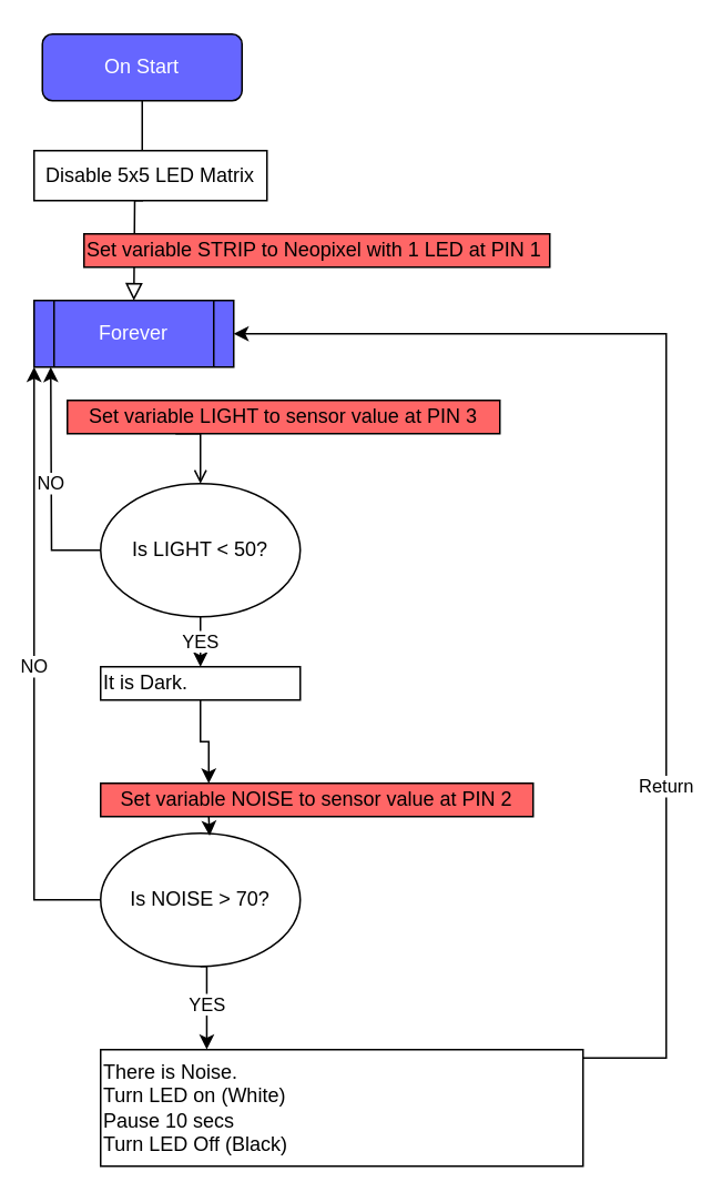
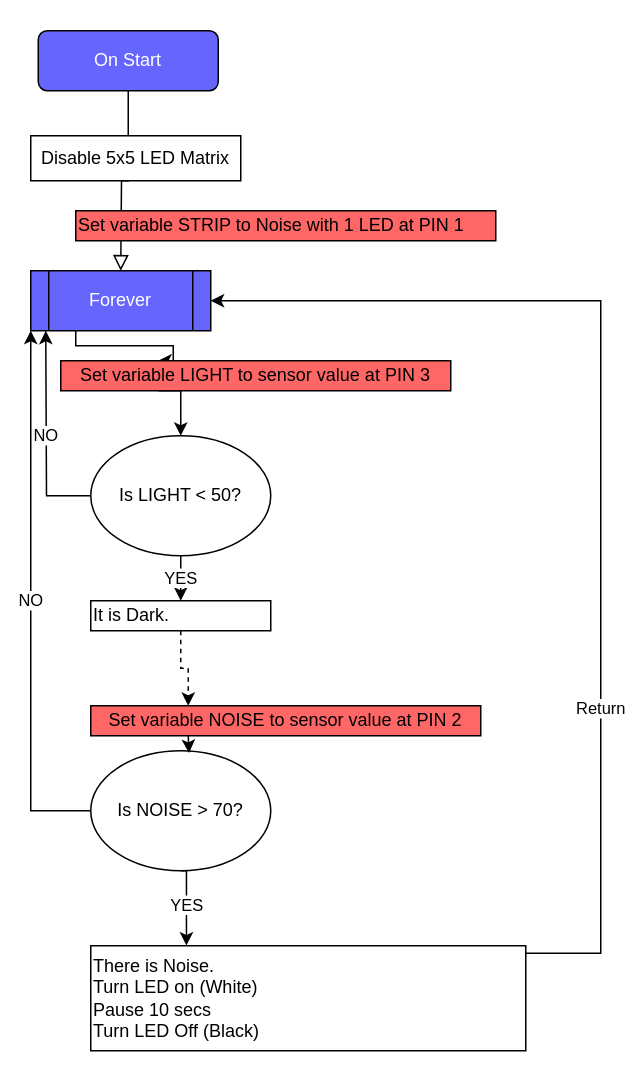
- <mxCell id="12" value="Set variable STRIP to Neopixel with 1 LED at PIN 1" style="rounded=0;whiteSpace=wrap;html=1;fillColor=#FF6666;align=left;" parent="1" vertex="1"><mxGeometry x="50" y="140" width="280" height="20" as="geometry" /></mxCell>
+ <mxCell id="12" value="Set variable STRIP to Noise with 1 LED at PIN 1" style="rounded=0;whiteSpace=wrap;html=1;fillColor=#FF6666;align=left;" parent="1" vertex="1"><mxGeometry x="50" y="140" width="280" height="20" as="geometry" /></mxCell>
+ <mxCell id="5" style="edgeStyle=orthogonalEdgeStyle;rounded=0;orthogonalLoop=1;jettySize=auto;html=1;exitX=0.25;exitY=1;exitDx=0;exitDy=0;entryX=0.25;entryY=0;entryDx=0;entryDy=0;" parent="1" source="6" target="11" edge="1"><mxGeometry relative="1" as="geometry"><mxPoint x="49.667" y="240" as="targetPoint" /><Array as="points"><mxPoint x="50" y="230" /><mxPoint x="115" y="230" /></Array></mxGeometry></mxCell>
- <mxCell id="10" style="edgeStyle=orthogonalEdgeStyle;rounded=0;orthogonalLoop=1;jettySize=auto;html=1;exitX=0.25;exitY=1;exitDx=0;exitDy=0;entryX=0.5;entryY=0;entryDx=0;entryDy=0;endArrow=open;" parent="1" source="11" target="9" edge="1"><mxGeometry relative="1" as="geometry" /></mxCell>
+ <mxCell id="10" style="edgeStyle=orthogonalEdgeStyle;rounded=0;orthogonalLoop=1;jettySize=auto;html=1;exitX=0.25;exitY=1;exitDx=0;exitDy=0;entryX=0.5;entryY=0;entryDx=0;entryDy=0;" parent="1" source="11" target="9" edge="1"><mxGeometry relative="1" as="geometry" /></mxCell>
- <mxCell id="13" style="edgeStyle=orthogonalEdgeStyle;rounded=0;orthogonalLoop=1;jettySize=auto;html=1;exitX=0.5;exitY=1;exitDx=0;exitDy=0;entryX=0.25;entryY=0;entryDx=0;entryDy=0;" parent="1" source="14" target="21" edge="1"><mxGeometry relative="1" as="geometry"><mxPoint x="59.667" y="440" as="targetPoint" /></mxGeometry></mxCell>
+ <mxCell id="13" style="edgeStyle=orthogonalEdgeStyle;rounded=0;orthogonalLoop=1;jettySize=auto;html=1;exitX=0.5;exitY=1;exitDx=0;exitDy=0;entryX=0.25;entryY=0;entryDx=0;entryDy=0;dashed=1;" parent="1" source="14" target="21" edge="1"><mxGeometry relative="1" as="geometry"><mxPoint x="59.667" y="440" as="targetPoint" /></mxGeometry></mxCell>
